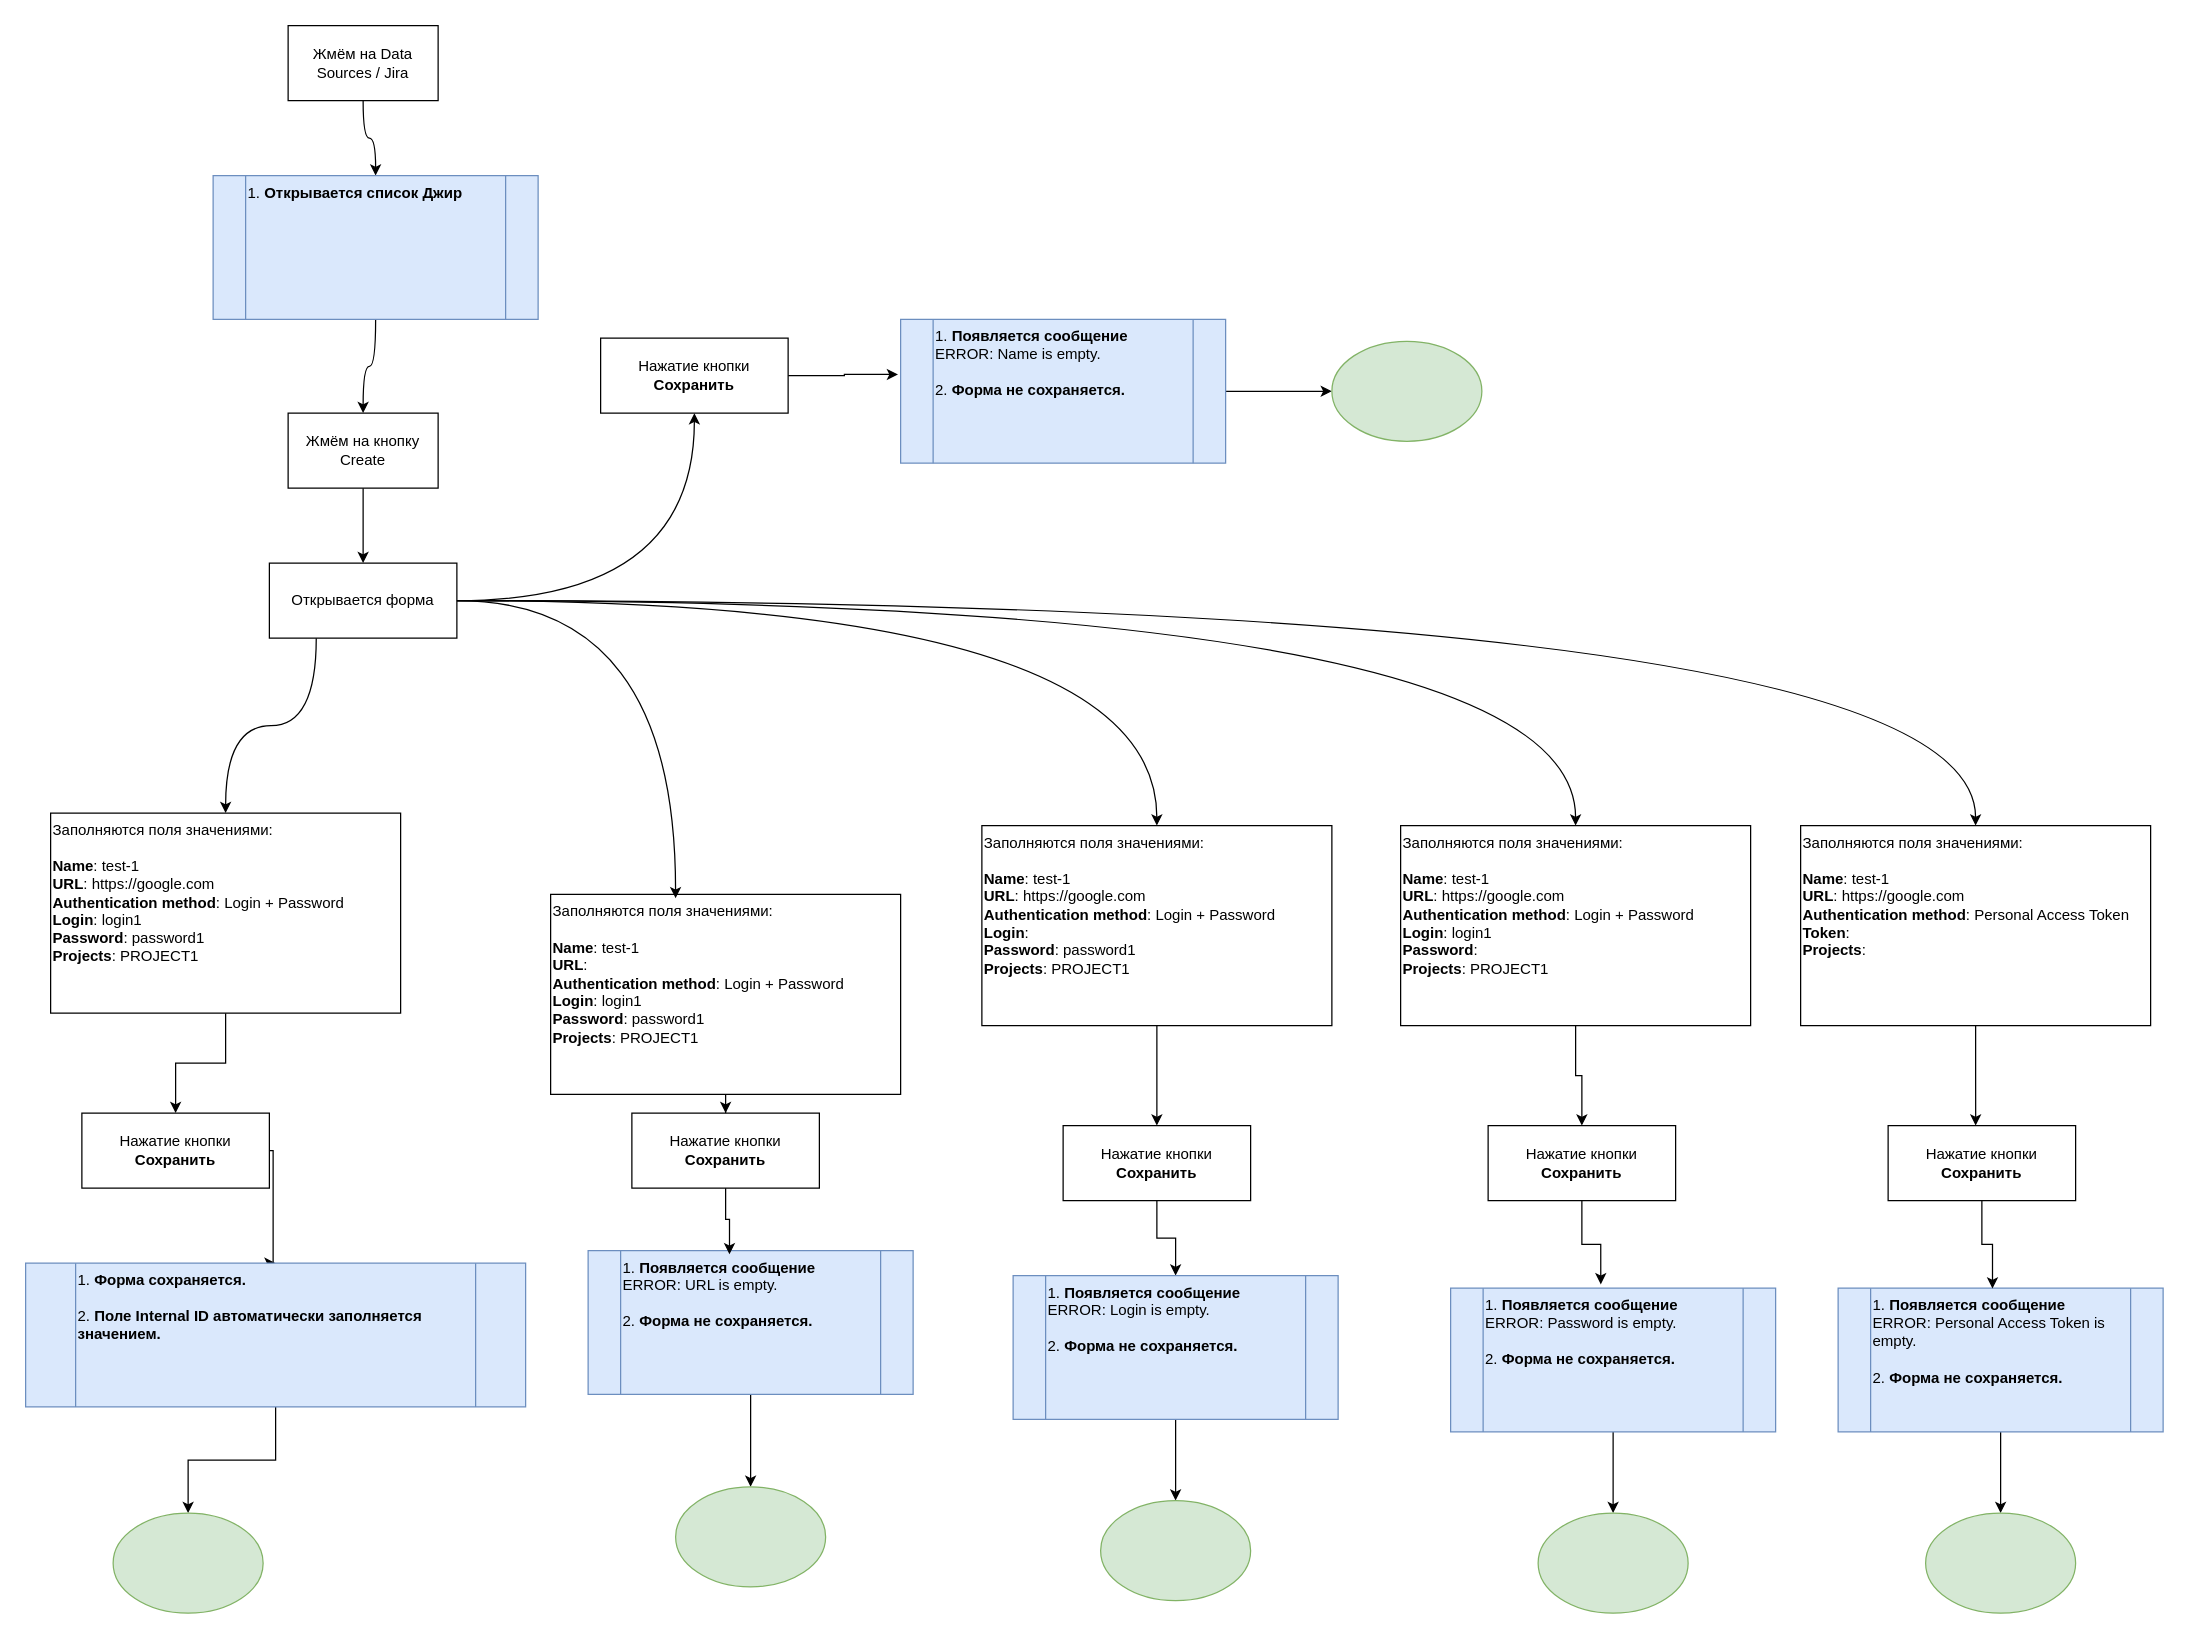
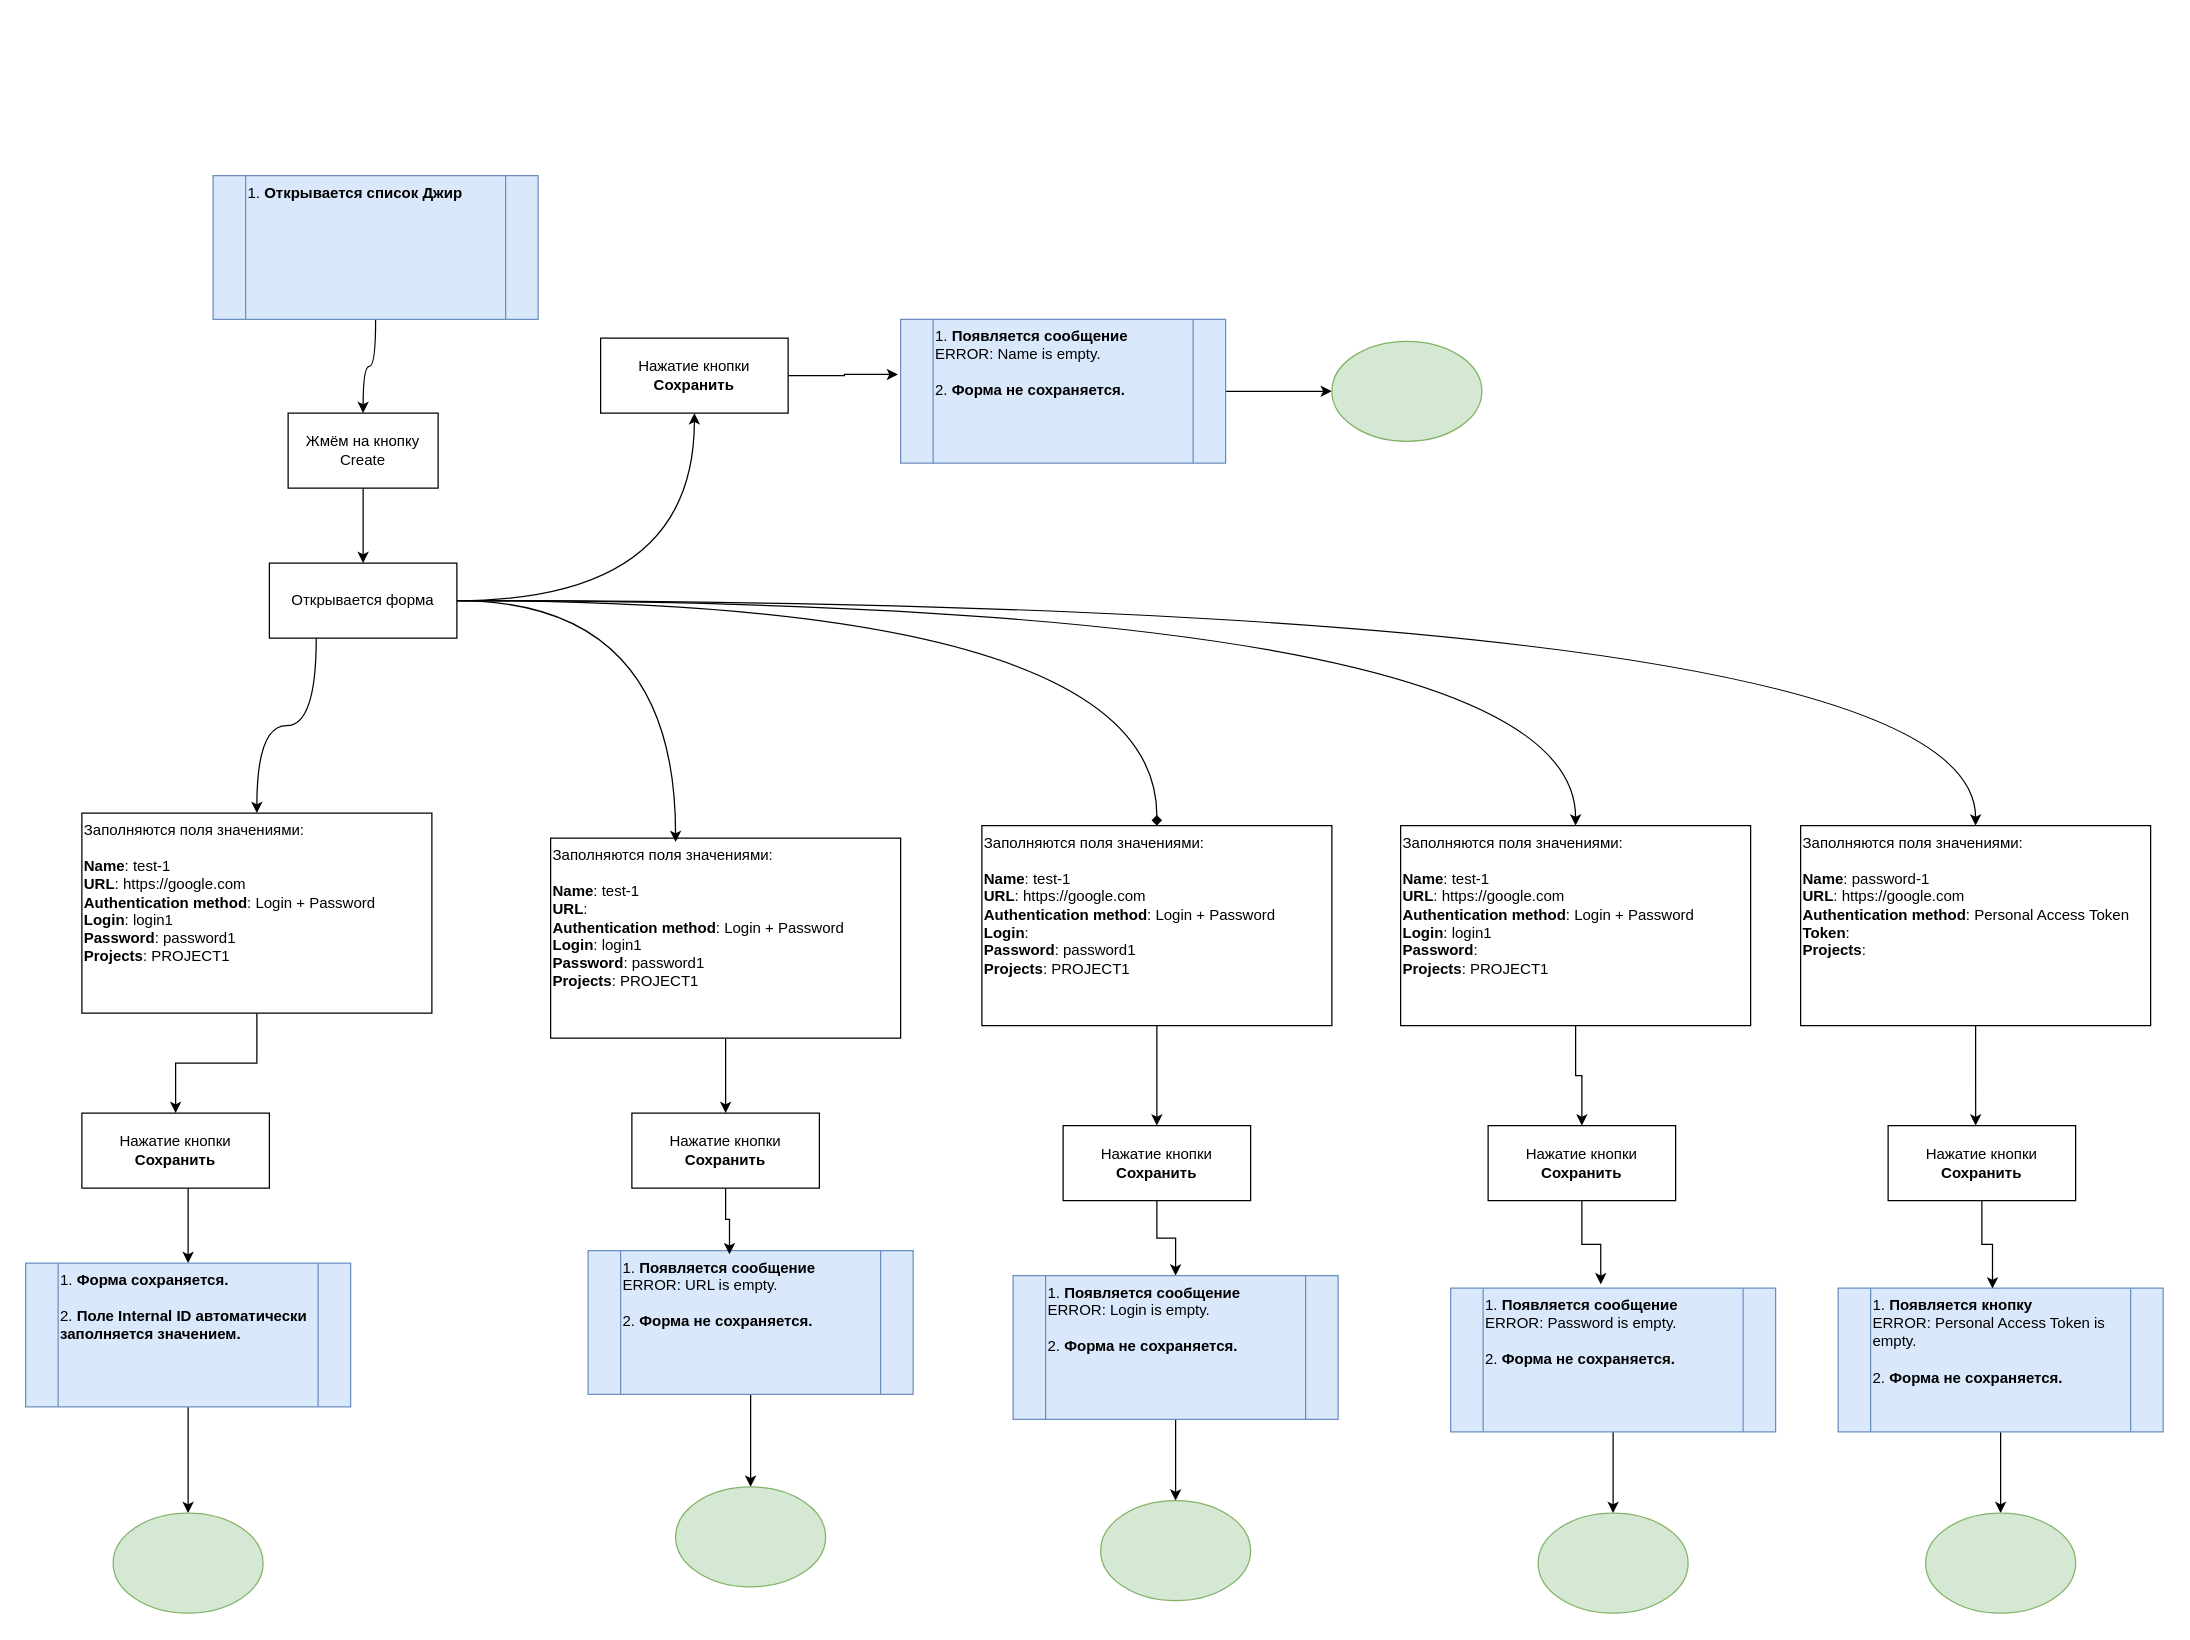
- <mxCell id="4" value="Жмём на Data Sources / Jira" style="rounded=0;whiteSpace=wrap;html=1;" vertex="1" parent="1"><mxGeometry x="230" width="120" height="60" as="geometry" y="20" /></mxCell>
- <mxCell id="3" style="edgeStyle=orthogonalEdgeStyle;rounded=0;orthogonalLoop=1;jettySize=auto;html=1;entryX=0.5;entryY=0;entryDx=0;entryDy=0;curved=1;" edge="1" parent="1" source="4" target="54"><mxGeometry relative="1" as="geometry" /></mxCell>
- <mxCell id="7" style="edgeStyle=orthogonalEdgeStyle;rounded=0;orthogonalLoop=1;jettySize=auto;html=1;curved=1;" edge="1" parent="1" source="10" target="33"><mxGeometry relative="1" as="geometry" /></mxCell>
+ <mxCell id="7" style="edgeStyle=orthogonalEdgeStyle;rounded=0;orthogonalLoop=1;jettySize=auto;html=1;curved=1;endArrow=diamond;" edge="1" parent="1" source="10" target="33"><mxGeometry relative="1" as="geometry" /></mxCell>
- <mxCell id="46" value="Заполняются поля значениями:&lt;div&gt;&lt;br&gt;&lt;/div&gt;&lt;div&gt;&lt;b&gt;Name&lt;/b&gt;: test-1&lt;/div&gt;&lt;div&gt;&lt;b&gt;URL&lt;/b&gt;: https://google.com&lt;/div&gt;&lt;div&gt;&lt;b&gt;Authentication method&lt;/b&gt;: Personal Access Token&lt;/div&gt;&lt;div&gt;&lt;b&gt;Token&lt;/b&gt;:&amp;nbsp;&lt;br&gt;&lt;/div&gt;&lt;div&gt;&lt;b&gt;Projects&lt;/b&gt;:&lt;/div&gt;" style="rounded=0;whiteSpace=wrap;html=1;align=left;verticalAlign=top;" vertex="1" parent="1"><mxGeometry x="1440" y="660" width="280" height="160" as="geometry" /></mxCell>
+ <mxCell id="46" value="Заполняются поля значениями:&lt;div&gt;&lt;br&gt;&lt;/div&gt;&lt;div&gt;&lt;b&gt;Name&lt;/b&gt;: password-1&lt;/div&gt;&lt;div&gt;&lt;b&gt;URL&lt;/b&gt;: https://google.com&lt;/div&gt;&lt;div&gt;&lt;b&gt;Authentication method&lt;/b&gt;: Personal Access Token&lt;/div&gt;&lt;div&gt;&lt;b&gt;Token&lt;/b&gt;:&amp;nbsp;&lt;br&gt;&lt;/div&gt;&lt;div&gt;&lt;b&gt;Projects&lt;/b&gt;:&lt;/div&gt;" style="rounded=0;whiteSpace=wrap;html=1;align=left;verticalAlign=top;" vertex="1" parent="1"><mxGeometry x="1440" y="660" width="280" height="160" as="geometry" /></mxCell>
- <mxCell id="16" value="Заполняются поля значениями:&lt;div&gt;&lt;br&gt;&lt;/div&gt;&lt;div&gt;&lt;b&gt;Name&lt;/b&gt;: test-1&lt;/div&gt;&lt;div&gt;&lt;b&gt;URL&lt;/b&gt;: https://google.com&lt;/div&gt;&lt;div&gt;&lt;b&gt;Authentication method&lt;/b&gt;: Login + Password&lt;/div&gt;&lt;div&gt;&lt;b&gt;Login&lt;/b&gt;: login1&lt;br&gt;&lt;b&gt;Password&lt;/b&gt;: password1&lt;/div&gt;&lt;div&gt;&lt;b&gt;Projects&lt;/b&gt;: PROJECT1&lt;br&gt;&lt;br&gt;&lt;/div&gt;" style="rounded=0;whiteSpace=wrap;html=1;align=left;verticalAlign=top;" vertex="1" parent="1"><mxGeometry x="40" y="650" width="280" height="160" as="geometry" /></mxCell>
+ <mxCell id="16" value="Заполняются поля значениями:&lt;div&gt;&lt;br&gt;&lt;/div&gt;&lt;div&gt;&lt;b&gt;Name&lt;/b&gt;: test-1&lt;/div&gt;&lt;div&gt;&lt;b&gt;URL&lt;/b&gt;: https://google.com&lt;/div&gt;&lt;div&gt;&lt;b&gt;Authentication method&lt;/b&gt;: Login + Password&lt;/div&gt;&lt;div&gt;&lt;b&gt;Login&lt;/b&gt;: login1&lt;br&gt;&lt;b&gt;Password&lt;/b&gt;: password1&lt;/div&gt;&lt;div&gt;&lt;b&gt;Projects&lt;/b&gt;: PROJECT1&lt;br&gt;&lt;br&gt;&lt;/div&gt;" style="rounded=0;whiteSpace=wrap;html=1;align=left;verticalAlign=top;" vertex="1" parent="1"><mxGeometry x="65" y="650" width="280" height="160" as="geometry" /></mxCell>
- <mxCell id="25" value="Заполняются поля значениями:&lt;div&gt;&lt;br&gt;&lt;/div&gt;&lt;div&gt;&lt;b&gt;Name&lt;/b&gt;: test-1&lt;/div&gt;&lt;div&gt;&lt;b&gt;URL&lt;/b&gt;:&amp;nbsp;&lt;/div&gt;&lt;div&gt;&lt;b&gt;Authentication method&lt;/b&gt;: Login + Password&lt;/div&gt;&lt;div&gt;&lt;b&gt;Login&lt;/b&gt;: login1&lt;br&gt;&lt;b&gt;Password&lt;/b&gt;: password1&lt;/div&gt;&lt;div&gt;&lt;b&gt;Projects&lt;/b&gt;: PROJECT1&lt;br&gt;&lt;br&gt;&lt;/div&gt;" style="rounded=0;whiteSpace=wrap;html=1;align=left;verticalAlign=top;" vertex="1" parent="1"><mxGeometry x="440" y="715" width="280" height="160" as="geometry" /></mxCell>
+ <mxCell id="25" value="Заполняются поля значениями:&lt;div&gt;&lt;br&gt;&lt;/div&gt;&lt;div&gt;&lt;b&gt;Name&lt;/b&gt;: test-1&lt;/div&gt;&lt;div&gt;&lt;b&gt;URL&lt;/b&gt;:&amp;nbsp;&lt;/div&gt;&lt;div&gt;&lt;b&gt;Authentication method&lt;/b&gt;: Login + Password&lt;/div&gt;&lt;div&gt;&lt;b&gt;Login&lt;/b&gt;: login1&lt;br&gt;&lt;b&gt;Password&lt;/b&gt;: password1&lt;/div&gt;&lt;div&gt;&lt;b&gt;Projects&lt;/b&gt;: PROJECT1&lt;br&gt;&lt;br&gt;&lt;/div&gt;" style="rounded=0;whiteSpace=wrap;html=1;align=left;verticalAlign=top;" vertex="1" parent="1"><mxGeometry x="440" y="670" width="280" height="160" as="geometry" /></mxCell>
- <mxCell id="50" value="1. &lt;b&gt;Появляется сообщение&lt;/b&gt;&lt;br&gt;&lt;div&gt;&lt;span style=&quot;box-sizing: inherit; margin: 0px;&quot;&gt;ERROR: Personal Access Token is empty.&lt;br&gt;&lt;/span&gt;&lt;/div&gt;&lt;div&gt;&lt;span style=&quot;box-sizing: inherit; margin: 0px;&quot;&gt;&lt;b&gt;&lt;br&gt;&lt;/b&gt;&lt;/span&gt;&lt;/div&gt;&lt;div&gt;2. &lt;b&gt;Форма не сохраняется.&lt;/b&gt;&lt;/div&gt;" style="shape=process;whiteSpace=wrap;html=1;backgroundOutline=1;align=left;verticalAlign=top;fillColor=#dae8fc;strokeColor=#6c8ebf;" vertex="1" parent="1"><mxGeometry x="1470" y="1030" width="260" height="115" as="geometry" /></mxCell>
+ <mxCell id="50" value="1. &lt;b&gt;Появляется кнопку&lt;/b&gt;&lt;br&gt;&lt;div&gt;&lt;span style=&quot;box-sizing: inherit; margin: 0px;&quot;&gt;ERROR: Personal Access Token is empty.&lt;br&gt;&lt;/span&gt;&lt;/div&gt;&lt;div&gt;&lt;span style=&quot;box-sizing: inherit; margin: 0px;&quot;&gt;&lt;b&gt;&lt;br&gt;&lt;/b&gt;&lt;/span&gt;&lt;/div&gt;&lt;div&gt;2. &lt;b&gt;Форма не сохраняется.&lt;/b&gt;&lt;/div&gt;" style="shape=process;whiteSpace=wrap;html=1;backgroundOutline=1;align=left;verticalAlign=top;fillColor=#dae8fc;strokeColor=#6c8ebf;" vertex="1" parent="1"><mxGeometry x="1470" y="1030" width="260" height="115" as="geometry" /></mxCell>
- <mxCell id="22" value="1.&amp;nbsp;&lt;span style=&quot;text-align: center;&quot;&gt;&lt;b&gt;Форма сохраняется.&lt;/b&gt;&lt;/span&gt;&lt;br style=&quot;text-align: center;&quot;&gt;&lt;div&gt;&lt;br&gt;&lt;/div&gt;&lt;div&gt;2.&amp;nbsp;&lt;span style=&quot;text-align: center; background-color: transparent; color: light-dark(rgb(0, 0, 0), rgb(255, 255, 255));&quot;&gt;&lt;b&gt;Поле Internal ID автоматически заполняется значением.&lt;/b&gt;&lt;/span&gt;&lt;/div&gt;" style="shape=process;whiteSpace=wrap;html=1;backgroundOutline=1;align=left;verticalAlign=top;fillColor=#dae8fc;strokeColor=#6c8ebf;" vertex="1" parent="1"><mxGeometry x="20" y="1010" width="400" height="115" as="geometry" /></mxCell>
+ <mxCell id="22" value="1.&amp;nbsp;&lt;span style=&quot;text-align: center;&quot;&gt;&lt;b&gt;Форма сохраняется.&lt;/b&gt;&lt;/span&gt;&lt;br style=&quot;text-align: center;&quot;&gt;&lt;div&gt;&lt;br&gt;&lt;/div&gt;&lt;div&gt;2.&amp;nbsp;&lt;span style=&quot;text-align: center; background-color: transparent; color: light-dark(rgb(0, 0, 0), rgb(255, 255, 255));&quot;&gt;&lt;b&gt;Поле Internal ID автоматически заполняется значением.&lt;/b&gt;&lt;/span&gt;&lt;/div&gt;" style="shape=process;whiteSpace=wrap;html=1;backgroundOutline=1;align=left;verticalAlign=top;fillColor=#dae8fc;strokeColor=#6c8ebf;" vertex="1" parent="1"><mxGeometry x="20" y="1010" width="260" height="115" as="geometry" /></mxCell>
